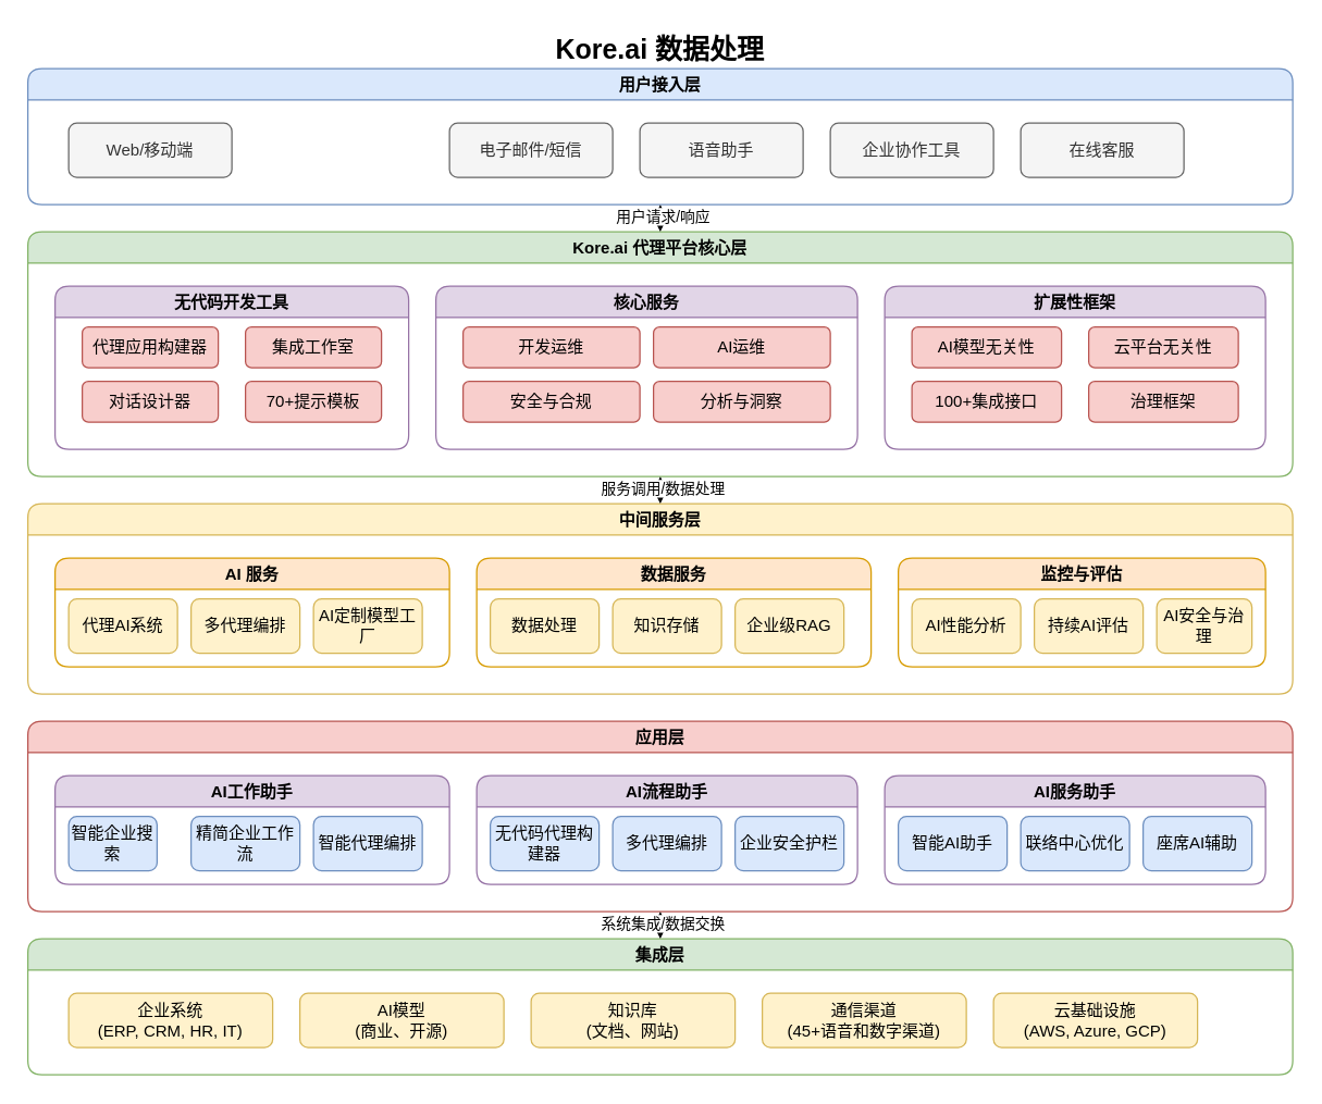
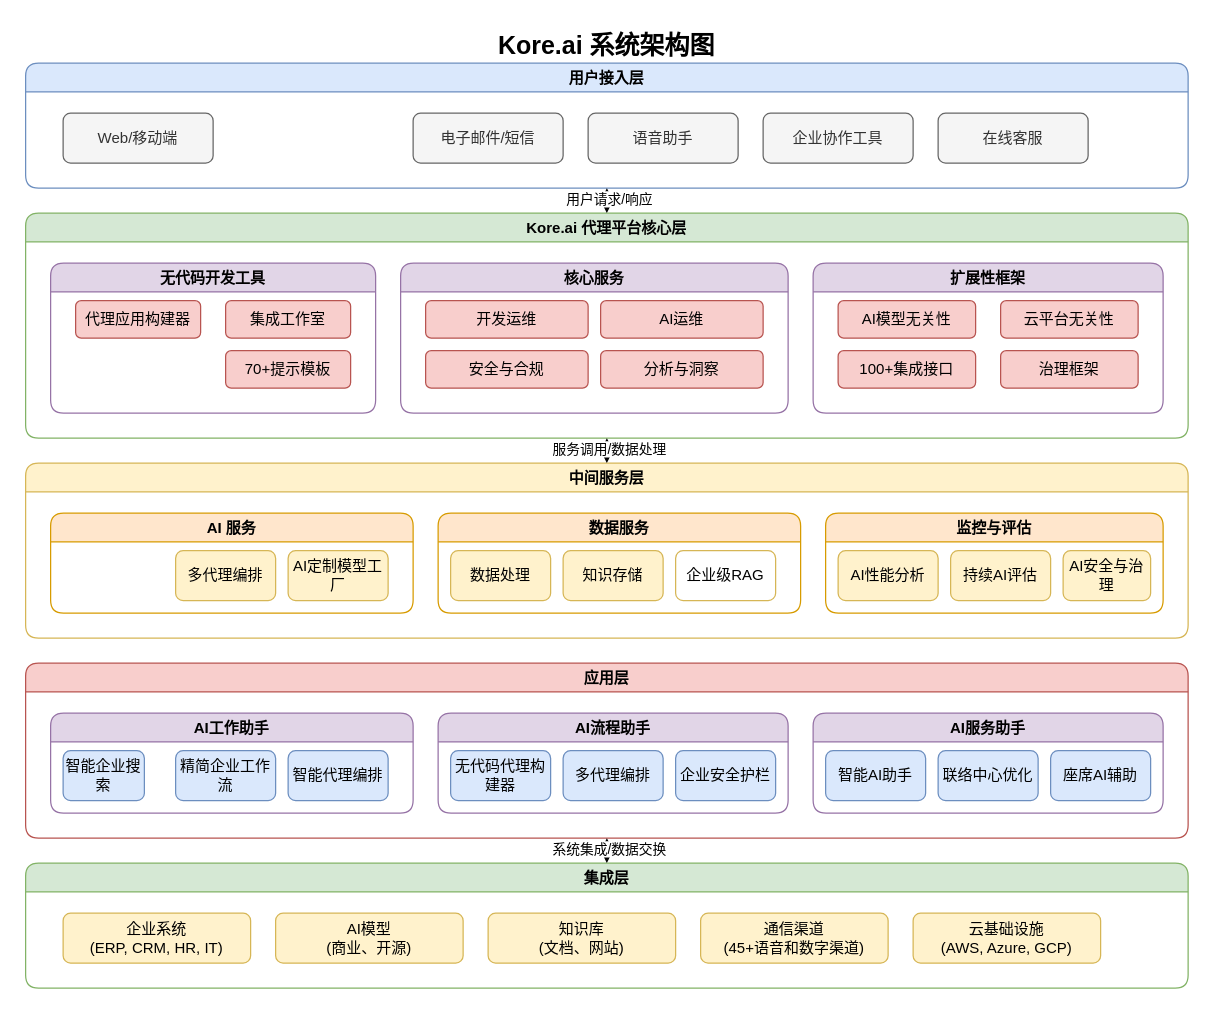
- <mxCell id="62" value="Kore.ai 数据处理" style="text;html=1;strokeColor=none;fillColor=none;align=center;verticalAlign=middle;whiteSpace=wrap;rounded=0;fontSize=20;fontStyle=1" vertex="1" parent="1"><mxGeometry x="20" y="20" width="930" height="30" as="geometry" /></mxCell>
+ <mxCell id="62" value="Kore.ai 系统架构图" style="text;html=1;strokeColor=none;fillColor=none;align=center;verticalAlign=middle;whiteSpace=wrap;rounded=0;fontSize=20;fontStyle=1" vertex="1" parent="1"><mxGeometry x="20" y="20" width="930" height="30" as="geometry" /></mxCell>
- <mxCell id="12" value="对话设计器" style="rounded=1;whiteSpace=wrap;html=1;fillColor=#f8cecc;strokeColor=#b85450;" vertex="1" parent="9"><mxGeometry x="20" y="70" width="100" height="30" as="geometry" /></mxCell>
- <mxCell id="26" value="代理AI系统" style="rounded=1;whiteSpace=wrap;html=1;fillColor=#fff2cc;strokeColor=#d6b656;" vertex="1" parent="25"><mxGeometry x="10" y="30" width="80" height="40" as="geometry" /></mxCell>
- <mxCell id="32" value="企业级RAG" style="rounded=1;whiteSpace=wrap;html=1;fillColor=#fff2cc;strokeColor=#d6b656;" vertex="1" parent="29"><mxGeometry x="190" y="30" width="80" height="40" as="geometry" /></mxCell>
+ <mxCell id="32" value="企业级RAG" style="rounded=1;whiteSpace=wrap;html=1;fillColor=#ffffff;strokeColor=#d6b656;" vertex="1" parent="29"><mxGeometry x="190" y="30" width="80" height="40" as="geometry" /></mxCell>
